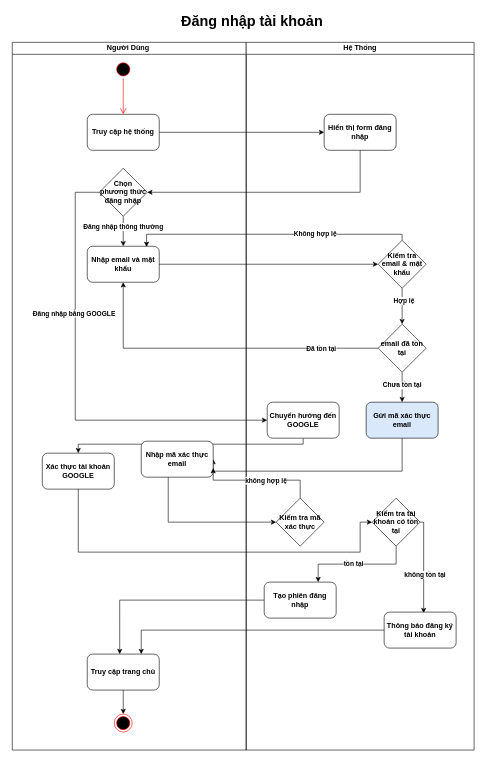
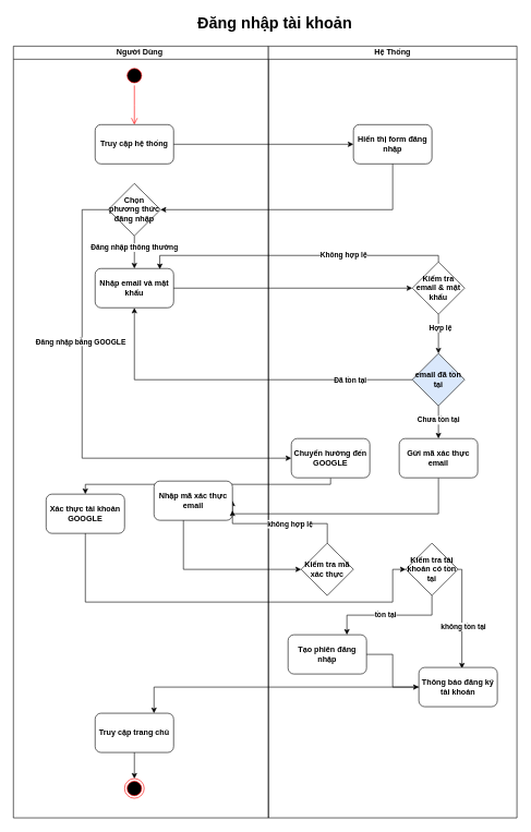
- <mxCell id="15" value="email đã tồn tại" style="rhombus;whiteSpace=wrap;html=1;fontStyle=1" parent="2" vertex="1"><mxGeometry x="610" y="470" width="80" height="80" as="geometry" /></mxCell>
+ <mxCell id="15" value="email đã tồn tại" style="rhombus;whiteSpace=wrap;html=1;fontStyle=1;fillColor=#dae8fc;" parent="2" vertex="1"><mxGeometry x="610" y="470" width="80" height="80" as="geometry" /></mxCell>
- <mxCell id="17" value="Gửi mã xác thực email" style="rounded=1;whiteSpace=wrap;html=1;fontStyle=1;fillColor=#dae8fc;" parent="2" vertex="1"><mxGeometry x="590" y="600" width="120" height="60" as="geometry" /></mxCell>
+ <mxCell id="17" value="Gửi mã xác thực email" style="rounded=1;whiteSpace=wrap;html=1;fontStyle=1" parent="2" vertex="1"><mxGeometry x="590" y="600" width="120" height="60" as="geometry" /></mxCell>
- <mxCell id="49" style="edgeStyle=orthogonalEdgeStyle;rounded=0;orthogonalLoop=1;jettySize=auto;html=1;entryX=0.451;entryY=0.001;entryDx=0;entryDy=0;entryPerimeter=0;fontStyle=1" parent="1" source="40" target="30" edge="1"><mxGeometry relative="1" as="geometry" /></mxCell>
+ <mxCell id="49" style="edgeStyle=orthogonalEdgeStyle;rounded=0;orthogonalLoop=1;jettySize=auto;html=1;fontStyle=1;" parent="1" source="40" target="41" edge="1"><mxGeometry relative="1" as="geometry" /></mxCell>
